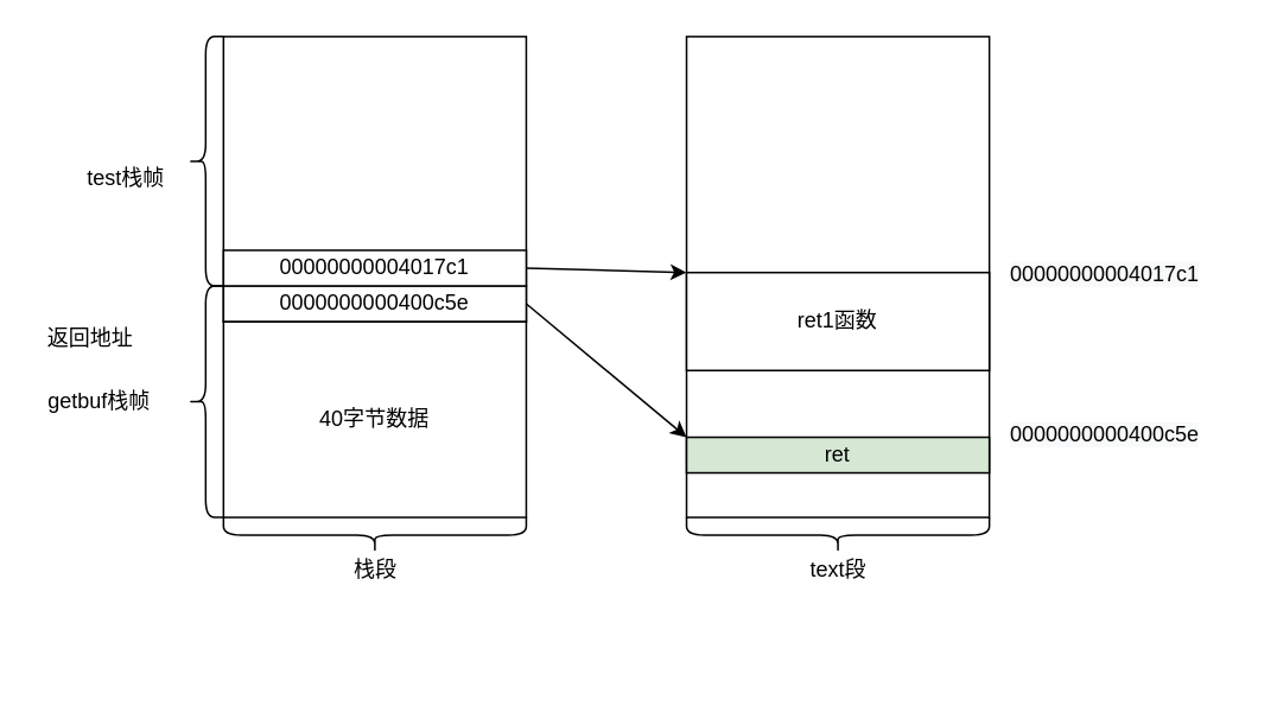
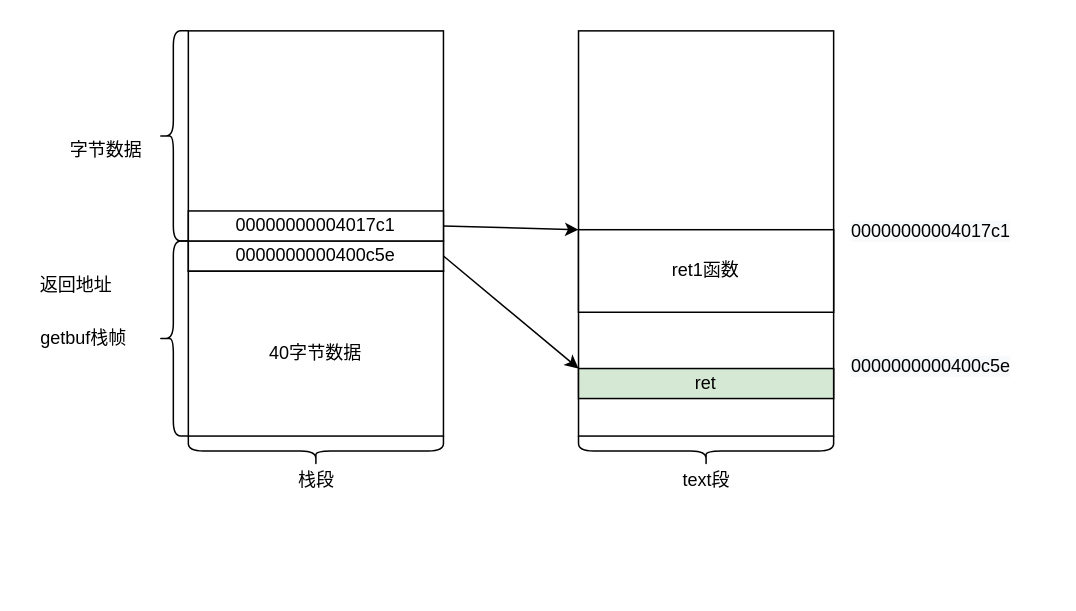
- <mxCell id="7" value="test栈帧" style="text;html=1;align=center;verticalAlign=middle;resizable=0;points=[];autosize=1;strokeColor=none;fillColor=none;" vertex="1" parent="1"><mxGeometry x="40" y="90" width="60" height="20" as="geometry" /></mxCell>
+ <mxCell id="7" value="字节数据" style="text;html=1;align=center;verticalAlign=middle;resizable=0;points=[];autosize=1;strokeColor=none;fillColor=none;" vertex="1" parent="1"><mxGeometry x="40" y="90" width="60" height="20" as="geometry" /></mxCell>
